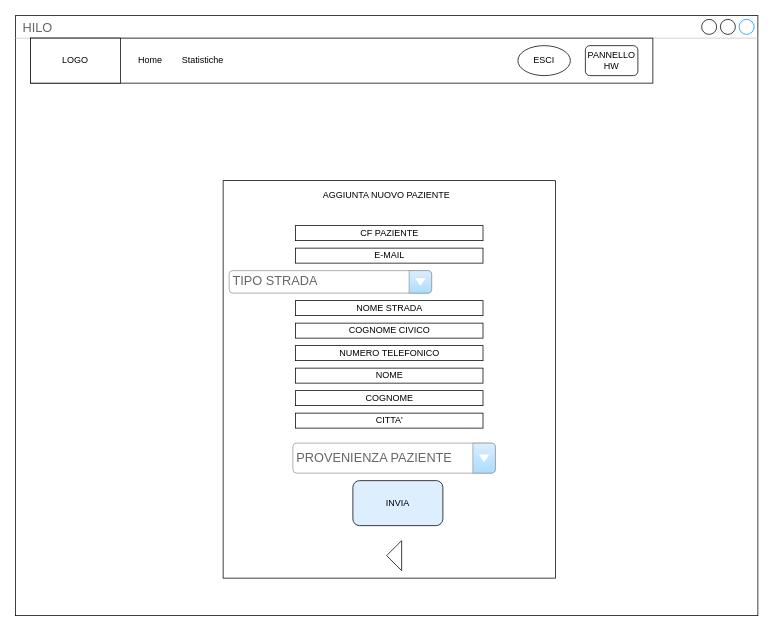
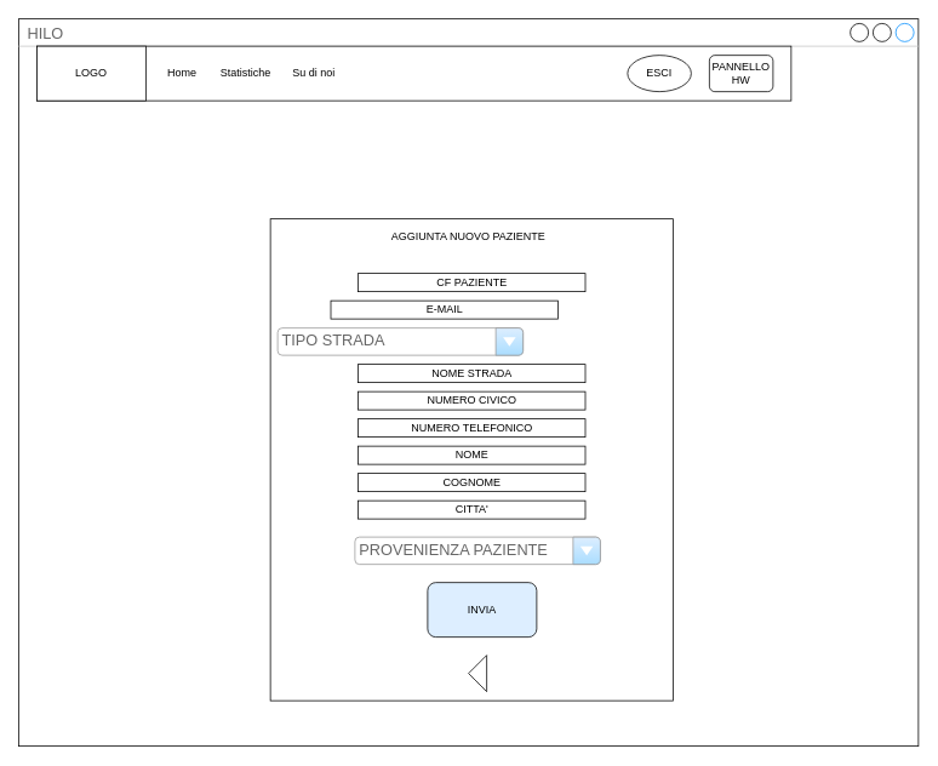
+ <mxCell id="7" value="Su di noi" style="text;html=1;strokeColor=none;fillColor=none;align=center;verticalAlign=middle;whiteSpace=wrap;rounded=0;" vertex="1" parent="1"><mxGeometry x="320" y="70" width="50" height="20" as="geometry" /></mxCell>
- <mxCell id="16" value="E-MAIL" style="rounded=0;whiteSpace=wrap;html=1;" vertex="1" parent="1"><mxGeometry x="393.5" y="330" width="250" height="20" as="geometry" /></mxCell>
+ <mxCell id="16" value="E-MAIL" style="rounded=0;whiteSpace=wrap;html=1;" vertex="1" parent="1"><mxGeometry x="363.5" y="330" width="250" height="20" as="geometry" /></mxCell>
- <mxCell id="19" value="COGNOME CIVICO" style="rounded=0;whiteSpace=wrap;html=1;" vertex="1" parent="1"><mxGeometry x="393.5" y="430" width="250" height="20" as="geometry" /></mxCell>
+ <mxCell id="19" value="NUMERO CIVICO" style="rounded=0;whiteSpace=wrap;html=1;" vertex="1" parent="1"><mxGeometry x="393.5" y="430" width="250" height="20" as="geometry" /></mxCell>
- <mxCell id="13" value="PROVENIENZA PAZIENTE" style="strokeWidth=1;shadow=0;dashed=0;align=center;html=1;shape=mxgraph.mockup.forms.comboBox;strokeColor=#999999;fillColor=#ddeeff;align=left;fillColor2=#aaddff;mainText=;fontColor=#666666;fontSize=17;spacingLeft=3;" vertex="1" parent="1"><mxGeometry x="390" y="590" width="270" height="40" as="geometry" /></mxCell>
+ <mxCell id="13" value="PROVENIENZA PAZIENTE" style="strokeWidth=1;shadow=0;dashed=0;align=center;html=1;shape=mxgraph.mockup.forms.comboBox;strokeColor=#999999;fillColor=#ddeeff;align=left;fillColor2=#aaddff;mainText=;fontColor=#666666;fontSize=17;spacingLeft=3;" vertex="1" parent="1"><mxGeometry x="390" y="590" width="270" height="30" as="geometry" /></mxCell>
